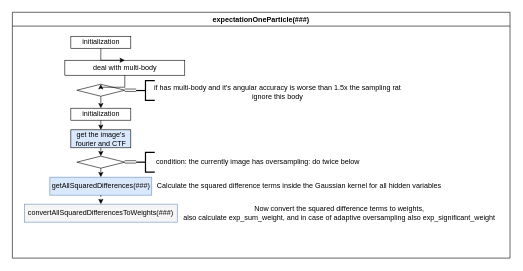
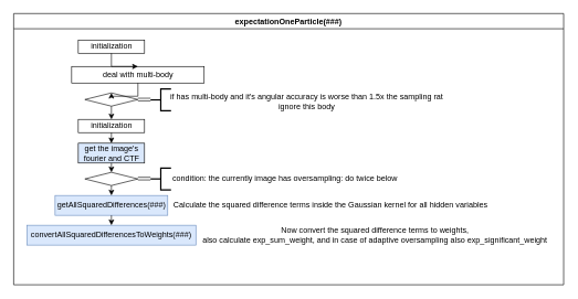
- <mxCell id="23" style="edgeStyle=orthogonalEdgeStyle;rounded=0;orthogonalLoop=1;jettySize=auto;html=1;exitX=0.5;exitY=1;exitDx=0;exitDy=0;entryX=0.5;entryY=0;entryDx=0;entryDy=0;dashed=1;" edge="1" parent="2" source="19" target="22"><mxGeometry relative="1" as="geometry" /></mxCell>
+ <mxCell id="23" style="edgeStyle=orthogonalEdgeStyle;rounded=0;orthogonalLoop=1;jettySize=auto;html=1;exitX=0.5;exitY=1;exitDx=0;exitDy=0;entryX=0.5;entryY=0;entryDx=0;entryDy=0;" edge="1" parent="2" source="19" target="22"><mxGeometry relative="1" as="geometry" /></mxCell>
- <mxCell id="22" value="convertAllSquaredDifferencesToWeights(###)" style="rounded=0;whiteSpace=wrap;html=1;fillColor=#f5f5f5;strokeColor=#6c8ebf;" vertex="1" parent="2"><mxGeometry x="20" y="320" width="255" height="30" as="geometry" /></mxCell>
+ <mxCell id="22" value="convertAllSquaredDifferencesToWeights(###)" style="rounded=0;whiteSpace=wrap;html=1;fillColor=#dae8fc;strokeColor=#6c8ebf;" vertex="1" parent="2"><mxGeometry x="20" y="320" width="255" height="30" as="geometry" /></mxCell>
